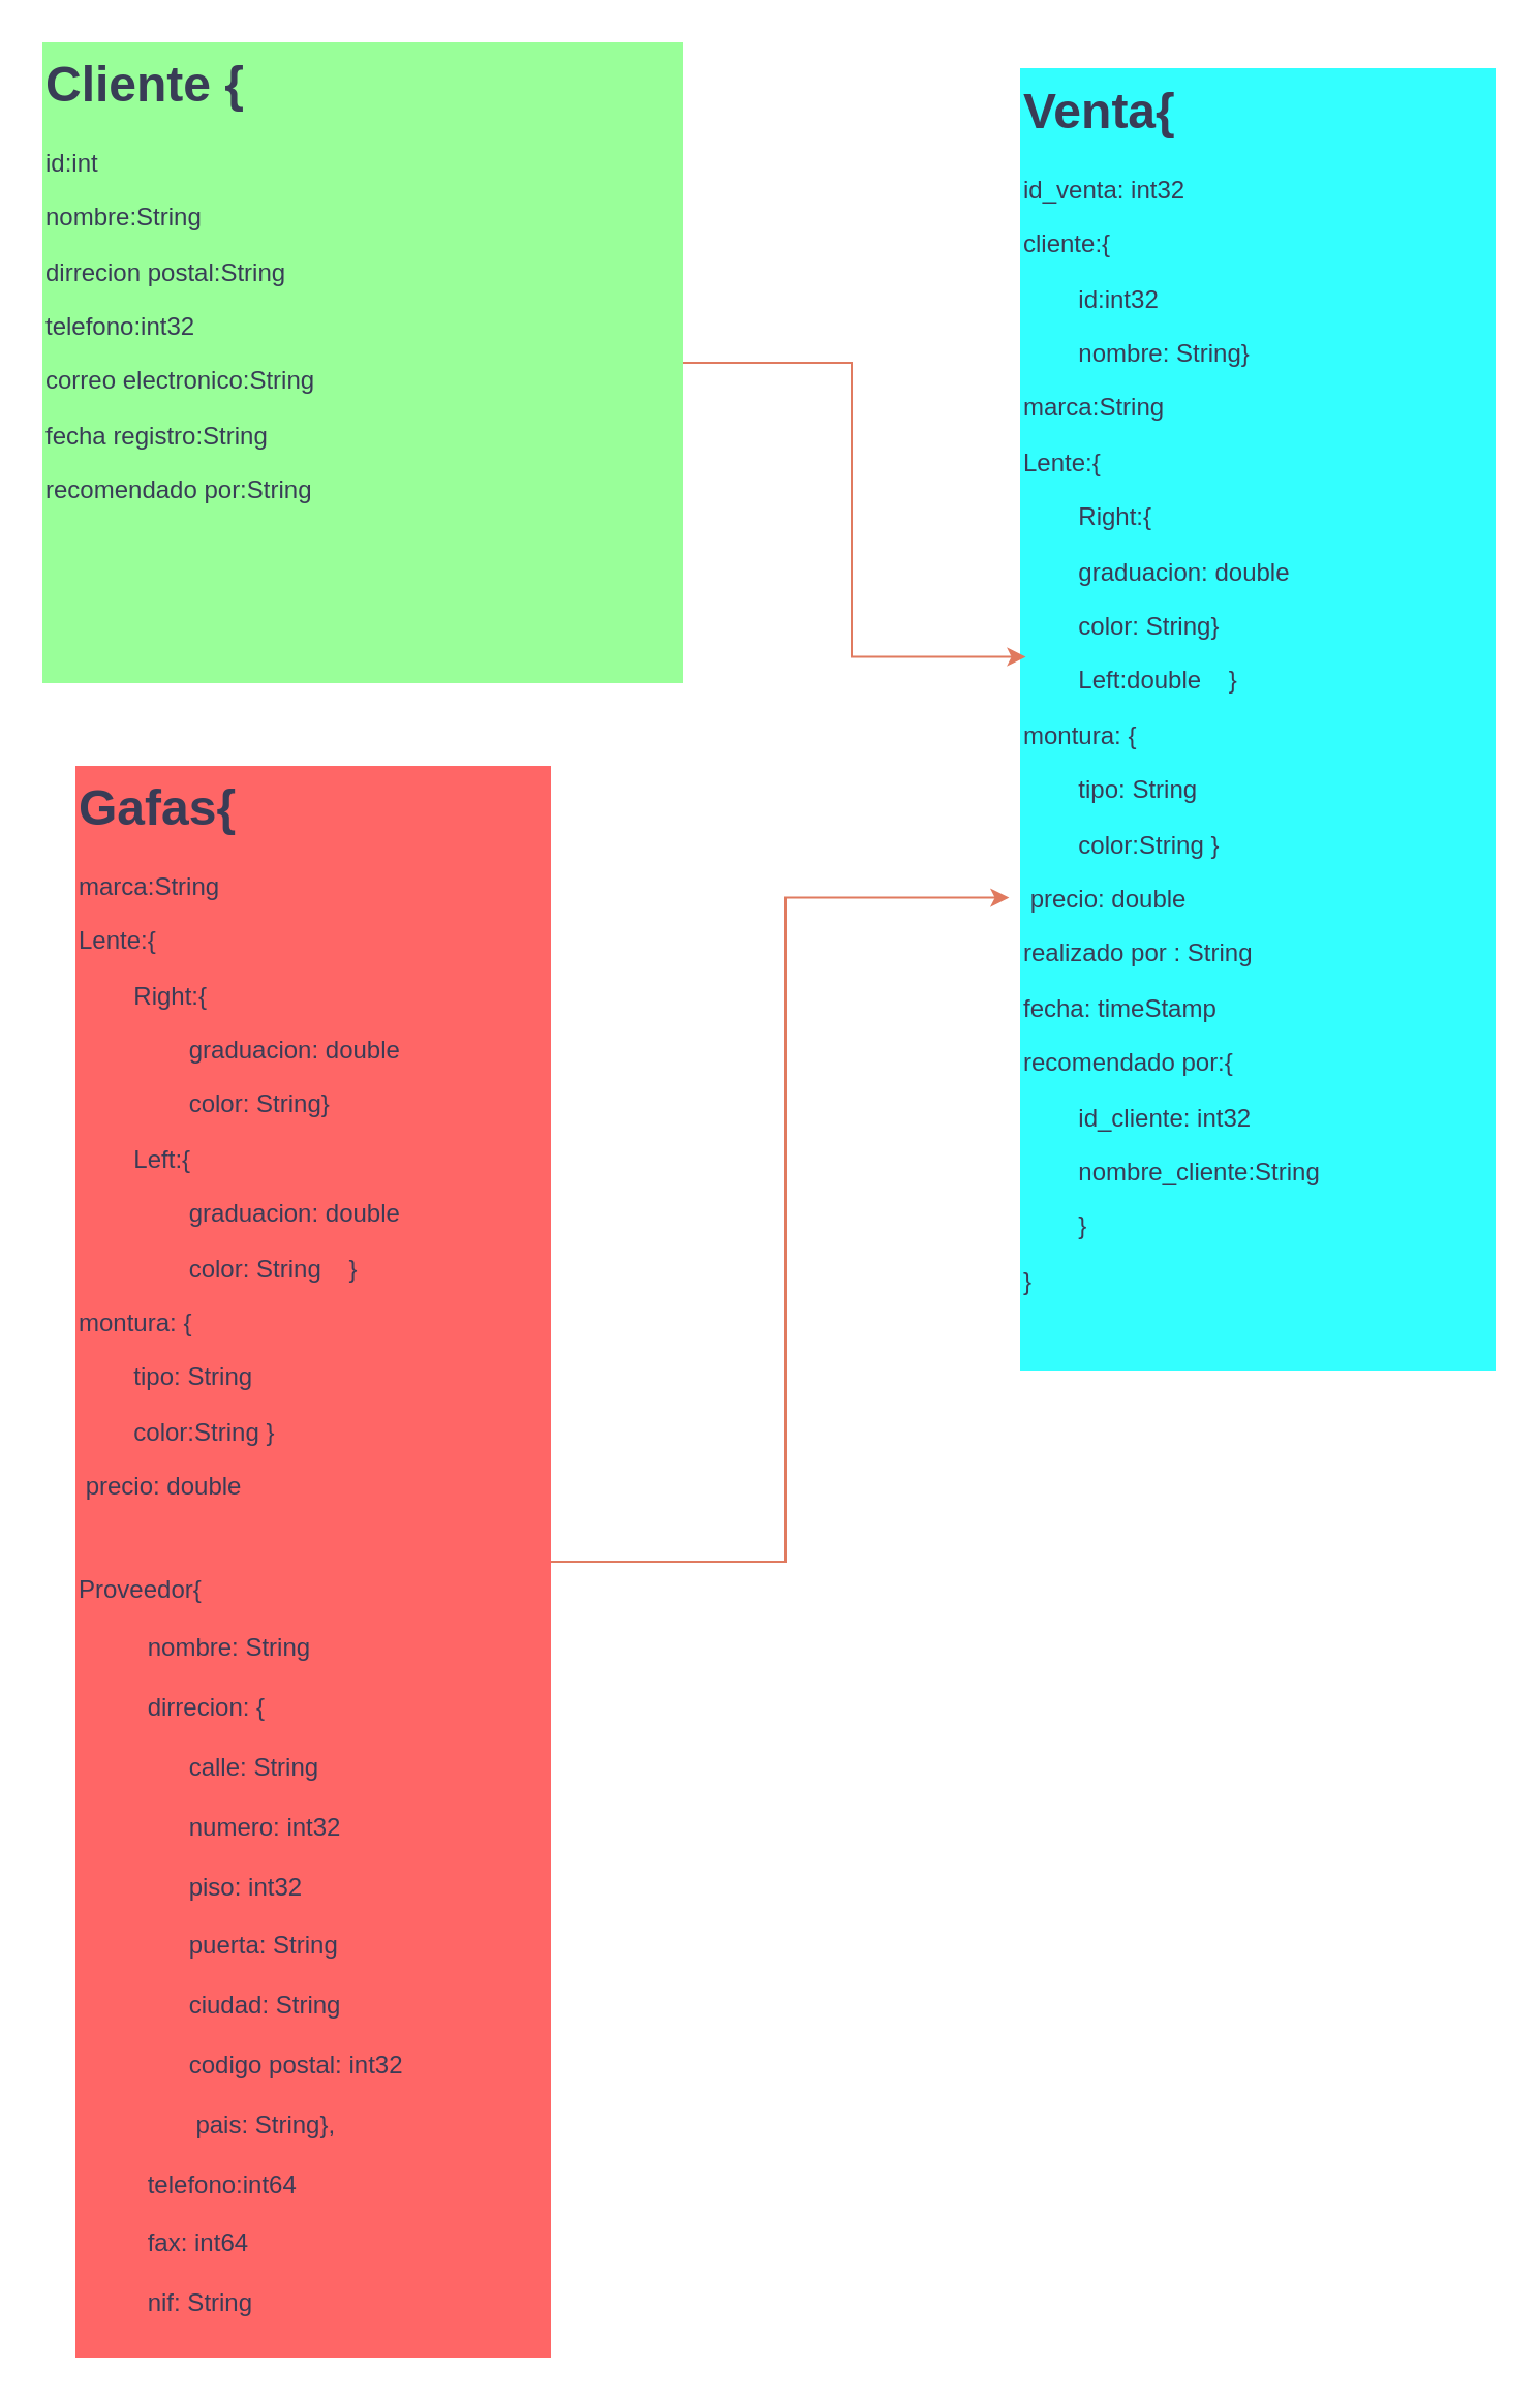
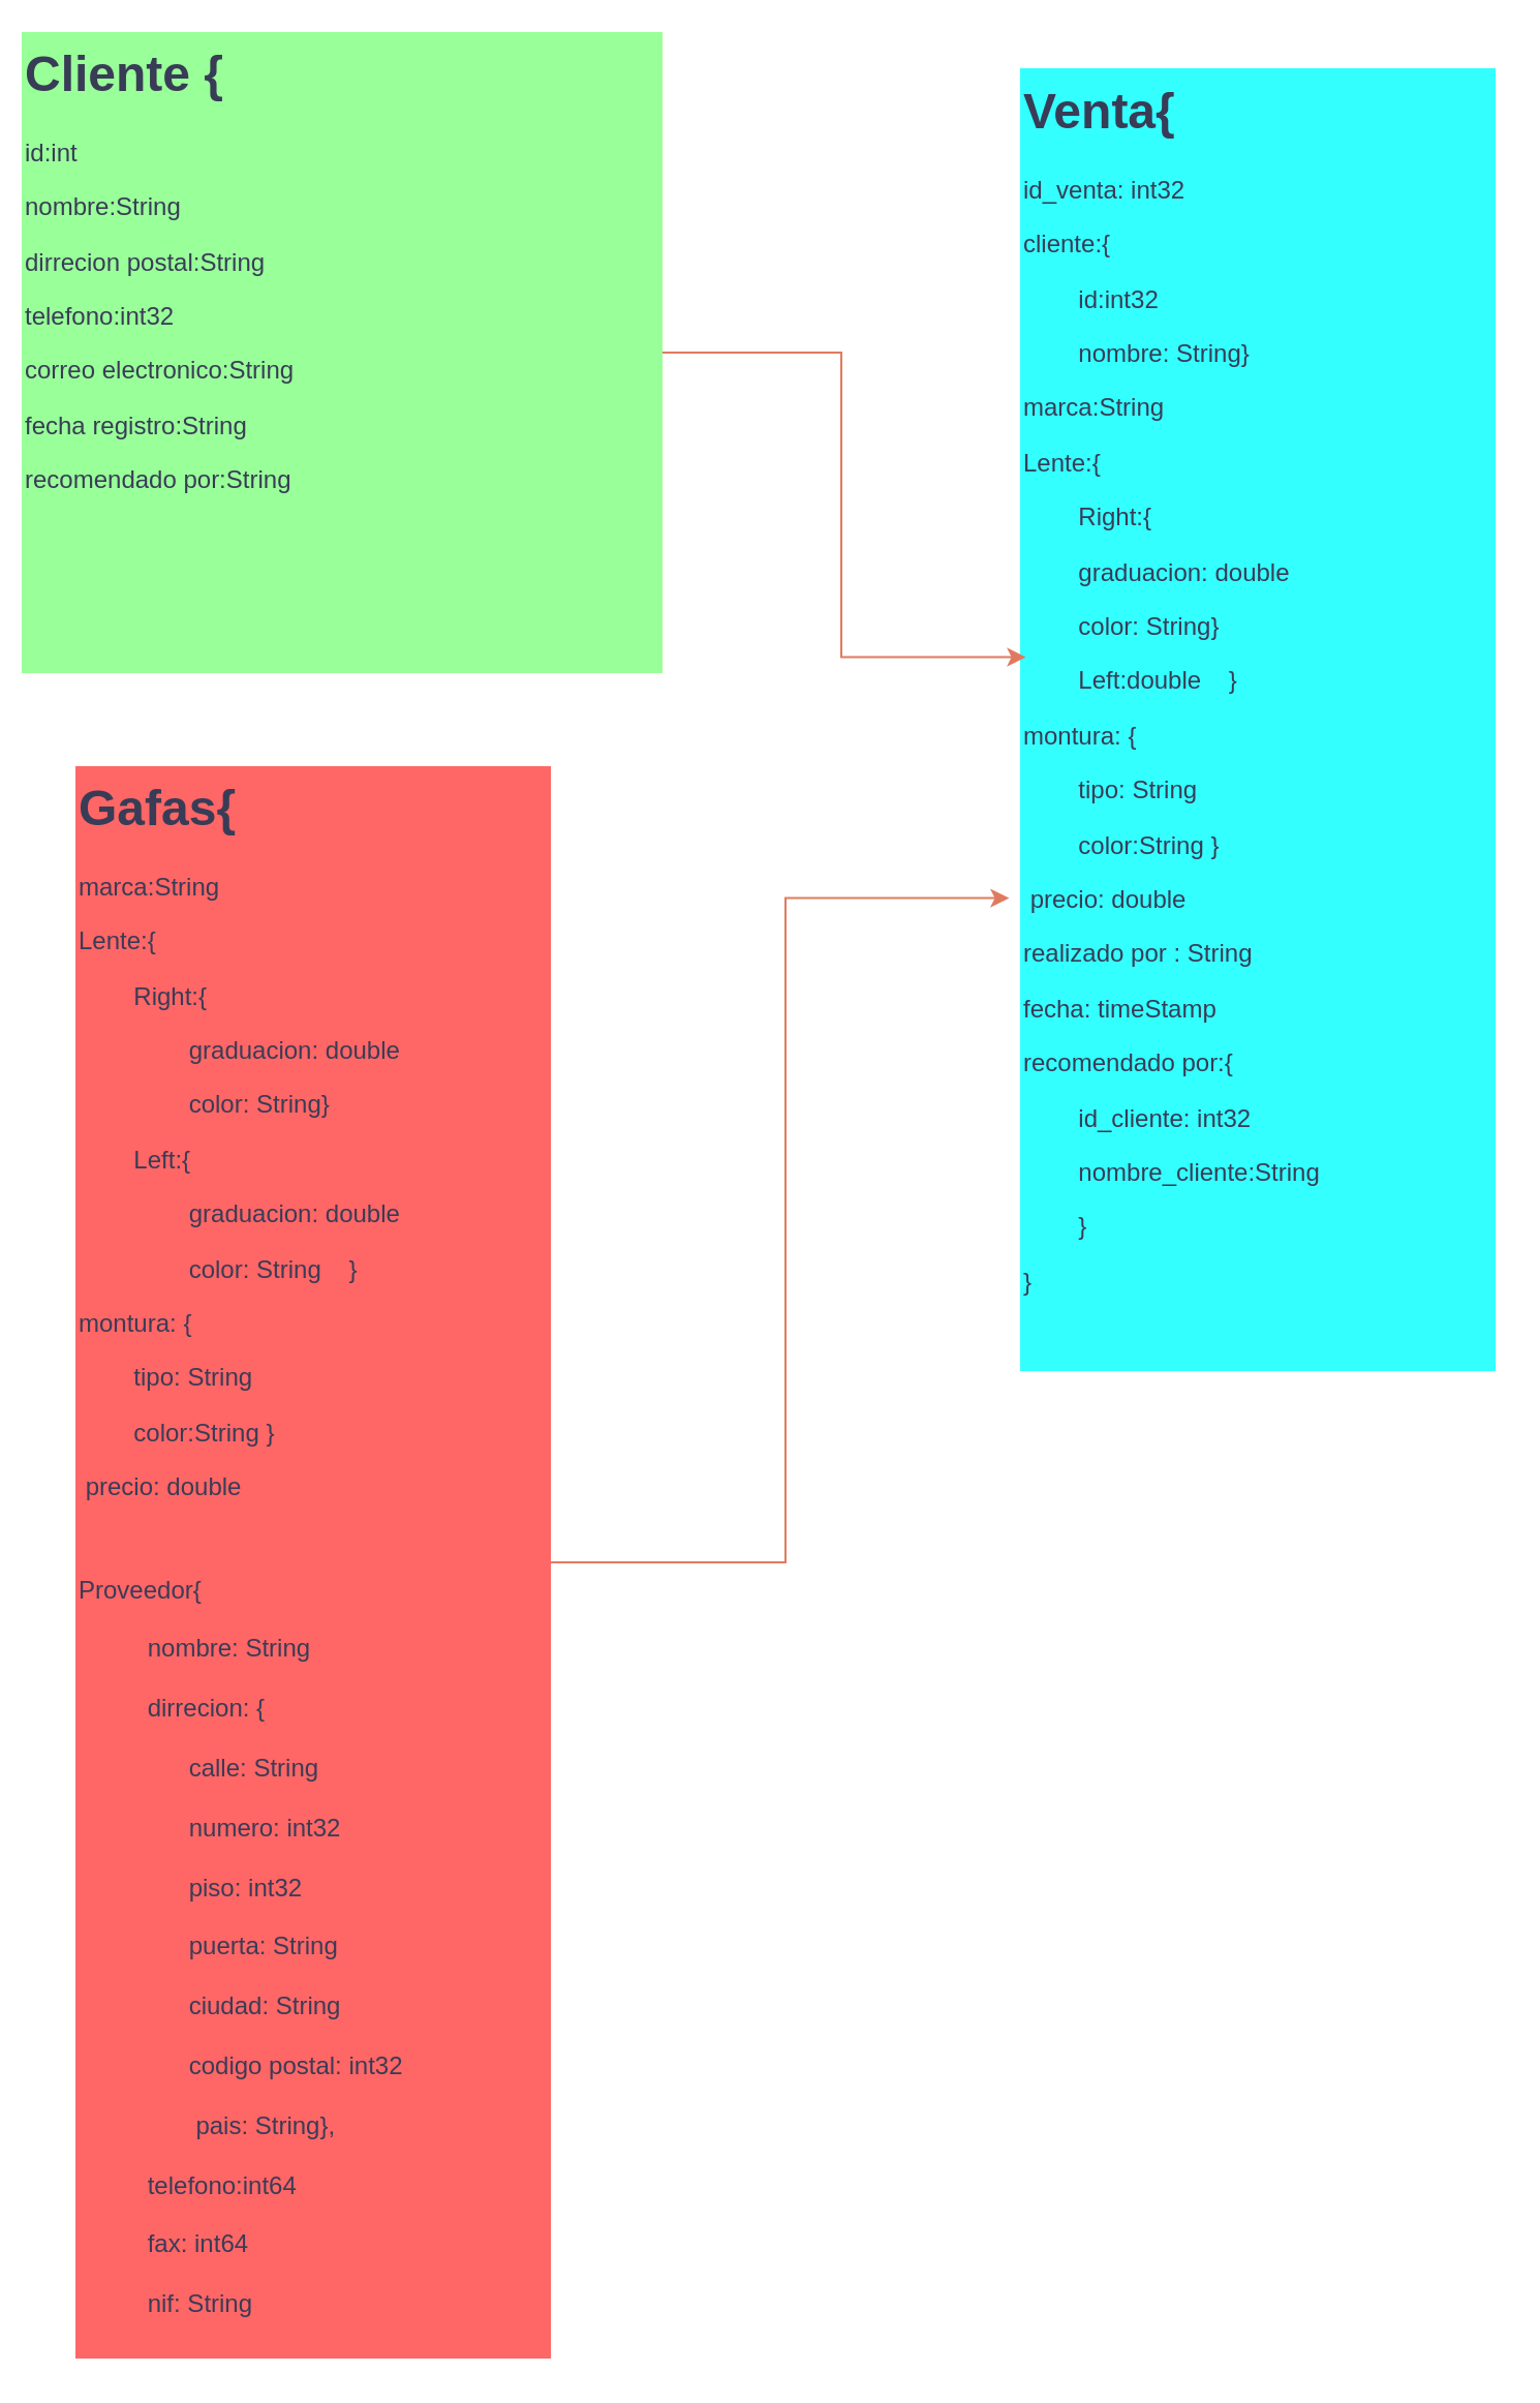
- <mxCell id="2" value="&lt;h1 style=&quot;margin-top: 0px;&quot;&gt;Cliente {&lt;/h1&gt;&lt;div&gt;id:int&lt;/div&gt;&lt;p&gt;nombre:String&lt;/p&gt;&lt;p&gt;dirrecion postal:&lt;span style=&quot;background-color: initial;&quot;&gt;String&lt;/span&gt;&lt;/p&gt;&lt;p&gt;telefono:int32&lt;/p&gt;&lt;p&gt;correo electronico:&lt;span style=&quot;background-color: initial;&quot;&gt;String&lt;/span&gt;&lt;/p&gt;&lt;p&gt;fecha registro:&lt;span style=&quot;background-color: initial;&quot;&gt;String&lt;/span&gt;&lt;/p&gt;&lt;p&gt;recomendado por:&lt;span style=&quot;background-color: initial;&quot;&gt;String&lt;/span&gt;&lt;/p&gt;" style="text;html=1;whiteSpace=wrap;overflow=hidden;rounded=0;fontColor=#393C56;fillColor=#99FF99;" vertex="1" parent="1"><mxGeometry x="20" y="20" width="310" height="310" as="geometry" /></mxCell>
+ <mxCell id="2" value="&lt;h1 style=&quot;margin-top: 0px;&quot;&gt;Cliente {&lt;/h1&gt;&lt;div&gt;id:int&lt;/div&gt;&lt;p&gt;nombre:String&lt;/p&gt;&lt;p&gt;dirrecion postal:&lt;span style=&quot;background-color: initial;&quot;&gt;String&lt;/span&gt;&lt;/p&gt;&lt;p&gt;telefono:int32&lt;/p&gt;&lt;p&gt;correo electronico:&lt;span style=&quot;background-color: initial;&quot;&gt;String&lt;/span&gt;&lt;/p&gt;&lt;p&gt;fecha registro:&lt;span style=&quot;background-color: initial;&quot;&gt;String&lt;/span&gt;&lt;/p&gt;&lt;p&gt;recomendado por:&lt;span style=&quot;background-color: initial;&quot;&gt;String&lt;/span&gt;&lt;/p&gt;" style="text;html=1;whiteSpace=wrap;overflow=hidden;rounded=0;fontColor=#393C56;fillColor=#99FF99;" vertex="1" parent="1"><mxGeometry x="10" y="15" width="310" height="310" as="geometry" /></mxCell>
